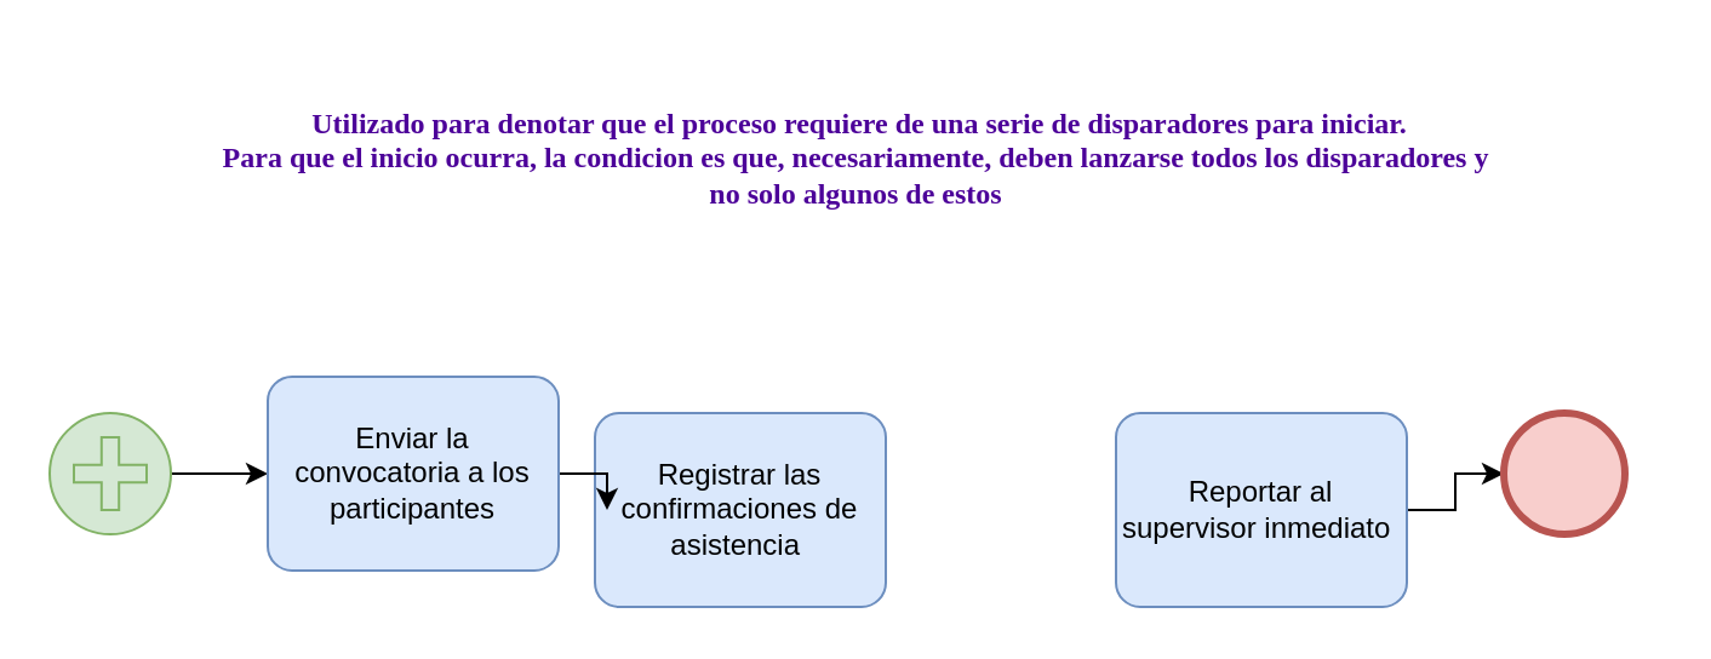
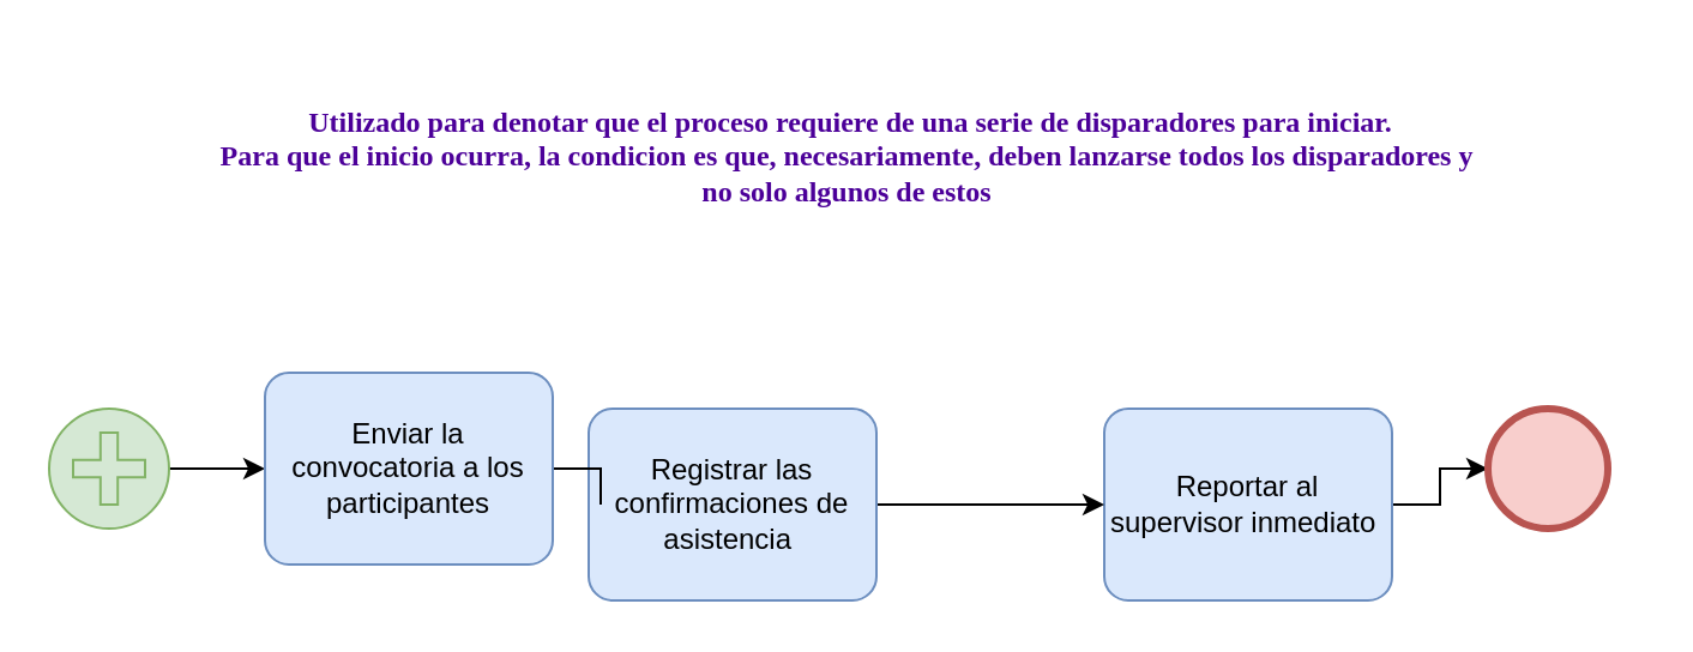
- <mxCell id="8" value="" style="edgeStyle=orthogonalEdgeStyle;rounded=0;orthogonalLoop=1;jettySize=auto;html=1;" edge="1" parent="1" source="9" target="7"><mxGeometry relative="1" as="geometry" /></mxCell>
+ <mxCell id="8" value="" style="edgeStyle=orthogonalEdgeStyle;rounded=0;orthogonalLoop=1;jettySize=auto;html=1;endArrow=none;" edge="1" parent="1" source="9" target="7"><mxGeometry relative="1" as="geometry" /></mxCell>
+ <mxCell id="6" value="" style="edgeStyle=orthogonalEdgeStyle;rounded=0;orthogonalLoop=1;jettySize=auto;html=1;" edge="1" parent="1" source="7" target="5"><mxGeometry relative="1" as="geometry" /></mxCell>
